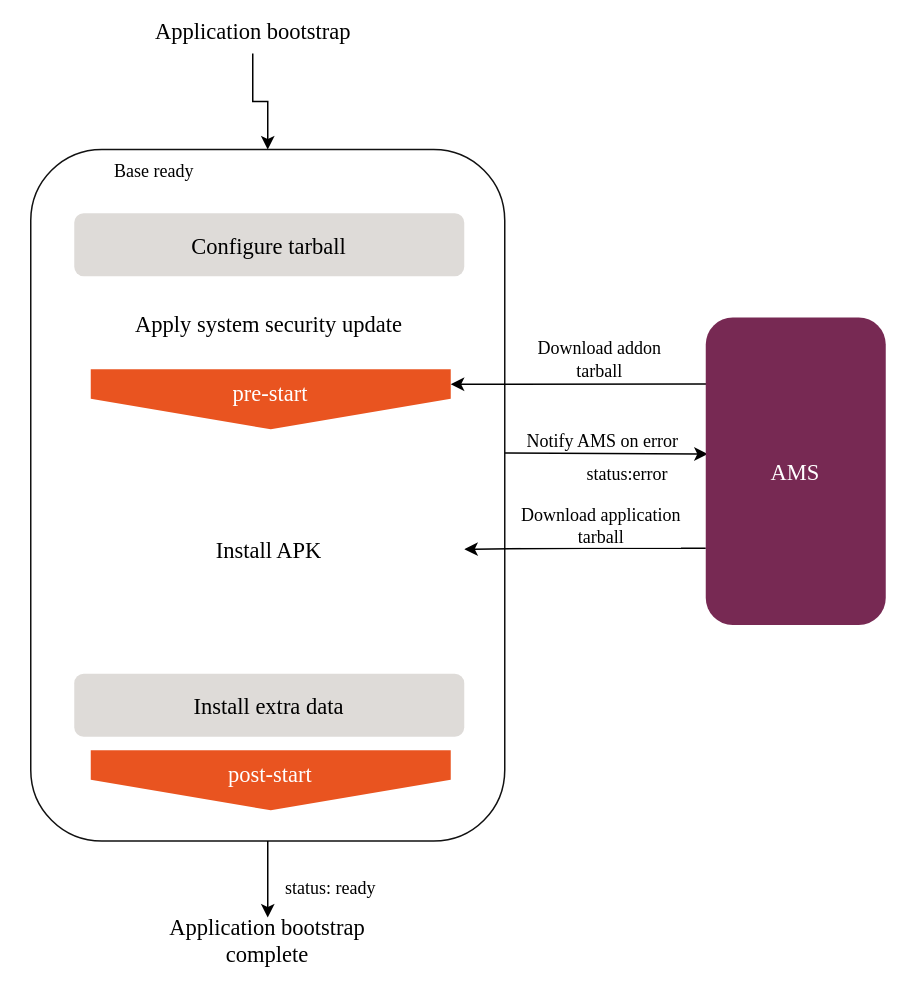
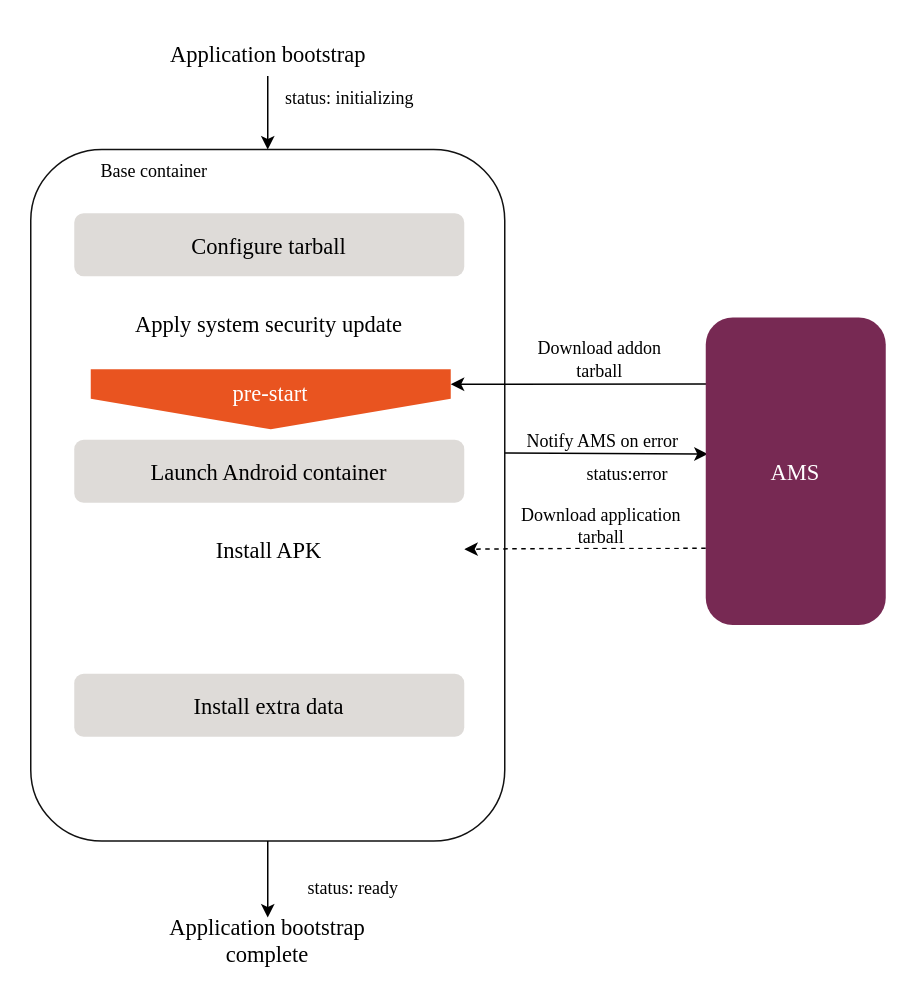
- <mxCell id="11" value="&lt;font data-font-src=&quot;https://fonts.googleapis.com/css?family=ubuntu&quot; style=&quot;font-size: 15px&quot;&gt;Application bootstrap&lt;/font&gt;" style="text;html=1;strokeColor=none;fillColor=none;align=center;verticalAlign=middle;whiteSpace=wrap;rounded=0;fontFamily=ubuntu;fontSource=https%3A%2F%2Ffonts.googleapis.com%2Fcss%3Ffamily%3Dubuntu;fontSize=15;" vertex="1" parent="1"><mxGeometry x="89.5" y="5" width="157" height="30" as="geometry" /></mxCell>
+ <mxCell id="11" value="&lt;font data-font-src=&quot;https://fonts.googleapis.com/css?family=ubuntu&quot; style=&quot;font-size: 15px&quot;&gt;Application bootstrap&lt;/font&gt;" style="text;html=1;strokeColor=none;fillColor=none;align=center;verticalAlign=middle;whiteSpace=wrap;rounded=0;fontFamily=ubuntu;fontSource=https%3A%2F%2Ffonts.googleapis.com%2Fcss%3Ffamily%3Dubuntu;fontSize=15;" vertex="1" parent="1"><mxGeometry x="99.5" y="20" width="157" height="30" as="geometry" /></mxCell>
+ <mxCell id="14" value="&lt;font style=&quot;font-size: 12px&quot;&gt;status: initializing&lt;/font&gt;" style="text;html=1;resizable=0;autosize=1;align=left;verticalAlign=middle;points=[];fillColor=none;strokeColor=none;rounded=0;fontFamily=ubuntu;fontSource=https%3A%2F%2Ffonts.googleapis.com%2Fcss%3Ffamily%3Dubuntu;fontSize=15;" vertex="1" parent="1"><mxGeometry x="188" y="53" width="110" height="20" as="geometry" /></mxCell>
- <mxCell id="21" value="Base ready" style="text;html=1;strokeColor=none;fillColor=none;align=center;verticalAlign=middle;whiteSpace=wrap;rounded=0;fontFamily=ubuntu;fontSource=https%3A%2F%2Ffonts.googleapis.com%2Fcss%3Ffamily%3Dubuntu;fontSize=12;" vertex="1" parent="1"><mxGeometry x="49" y="99" width="107" height="30" as="geometry" /></mxCell>
+ <mxCell id="21" value="Base container" style="text;html=1;strokeColor=none;fillColor=none;align=center;verticalAlign=middle;whiteSpace=wrap;rounded=0;fontFamily=ubuntu;fontSource=https%3A%2F%2Ffonts.googleapis.com%2Fcss%3Ffamily%3Dubuntu;fontSize=12;" vertex="1" parent="1"><mxGeometry x="49" y="99" width="107" height="30" as="geometry" /></mxCell>
+ <mxCell id="23" value="&lt;font face=&quot;ubuntu&quot; data-font-src=&quot;https://fonts.googleapis.com/css?family=ubuntu&quot; style=&quot;font-size: 15px&quot;&gt;Launch Android container&lt;/font&gt;" style="rounded=1;whiteSpace=wrap;html=1;strokeColor=none;fillColor=#DEDBD8;" vertex="1" parent="1"><mxGeometry x="49" y="292.5" width="260" height="42" as="geometry" /></mxCell>
- <mxCell id="18" style="edgeStyle=orthogonalEdgeStyle;rounded=0;orthogonalLoop=1;jettySize=auto;html=1;exitX=0;exitY=0.75;exitDx=0;exitDy=0;" edge="1" parent="1" source="20" target="22"><mxGeometry relative="1" as="geometry" /></mxCell>
+ <mxCell id="18" style="edgeStyle=orthogonalEdgeStyle;rounded=0;orthogonalLoop=1;jettySize=auto;html=1;exitX=0;exitY=0.75;exitDx=0;exitDy=0;dashed=1;" edge="1" parent="1" source="20" target="22"><mxGeometry relative="1" as="geometry" /></mxCell>
- <mxCell id="10" value="&lt;span&gt;post-start&lt;/span&gt;" style="shape=offPageConnector;whiteSpace=wrap;html=1;fillColor=#E95420;fontSize=15;fontColor=#FFFFFF;size=0.509;verticalAlign=top;strokeColor=none;fontFamily=ubuntu;fontSource=https%3A%2F%2Ffonts.googleapis.com%2Fcss%3Ffamily%3Dubuntu;" vertex="1" parent="1"><mxGeometry x="60" y="499.5" width="240" height="40" as="geometry" /></mxCell>
- <mxCell id="15" value="&lt;font style=&quot;font-size: 12px&quot;&gt;status: ready&lt;/font&gt;" style="text;html=1;resizable=0;autosize=1;align=left;verticalAlign=middle;points=[];fillColor=none;strokeColor=none;rounded=0;fontFamily=ubuntu;fontSource=https%3A%2F%2Ffonts.googleapis.com%2Fcss%3Ffamily%3Dubuntu;fontSize=15;" vertex="1" parent="1"><mxGeometry x="188" y="580" width="90" height="20" as="geometry" /></mxCell>
+ <mxCell id="15" value="&lt;font style=&quot;font-size: 12px&quot;&gt;status: ready&lt;/font&gt;" style="text;html=1;resizable=0;autosize=1;align=left;verticalAlign=middle;points=[];fillColor=none;strokeColor=none;rounded=0;fontFamily=ubuntu;fontSource=https%3A%2F%2Ffonts.googleapis.com%2Fcss%3Ffamily%3Dubuntu;fontSize=15;" vertex="1" parent="1"><mxGeometry x="203" y="580" width="90" height="20" as="geometry" /></mxCell>
